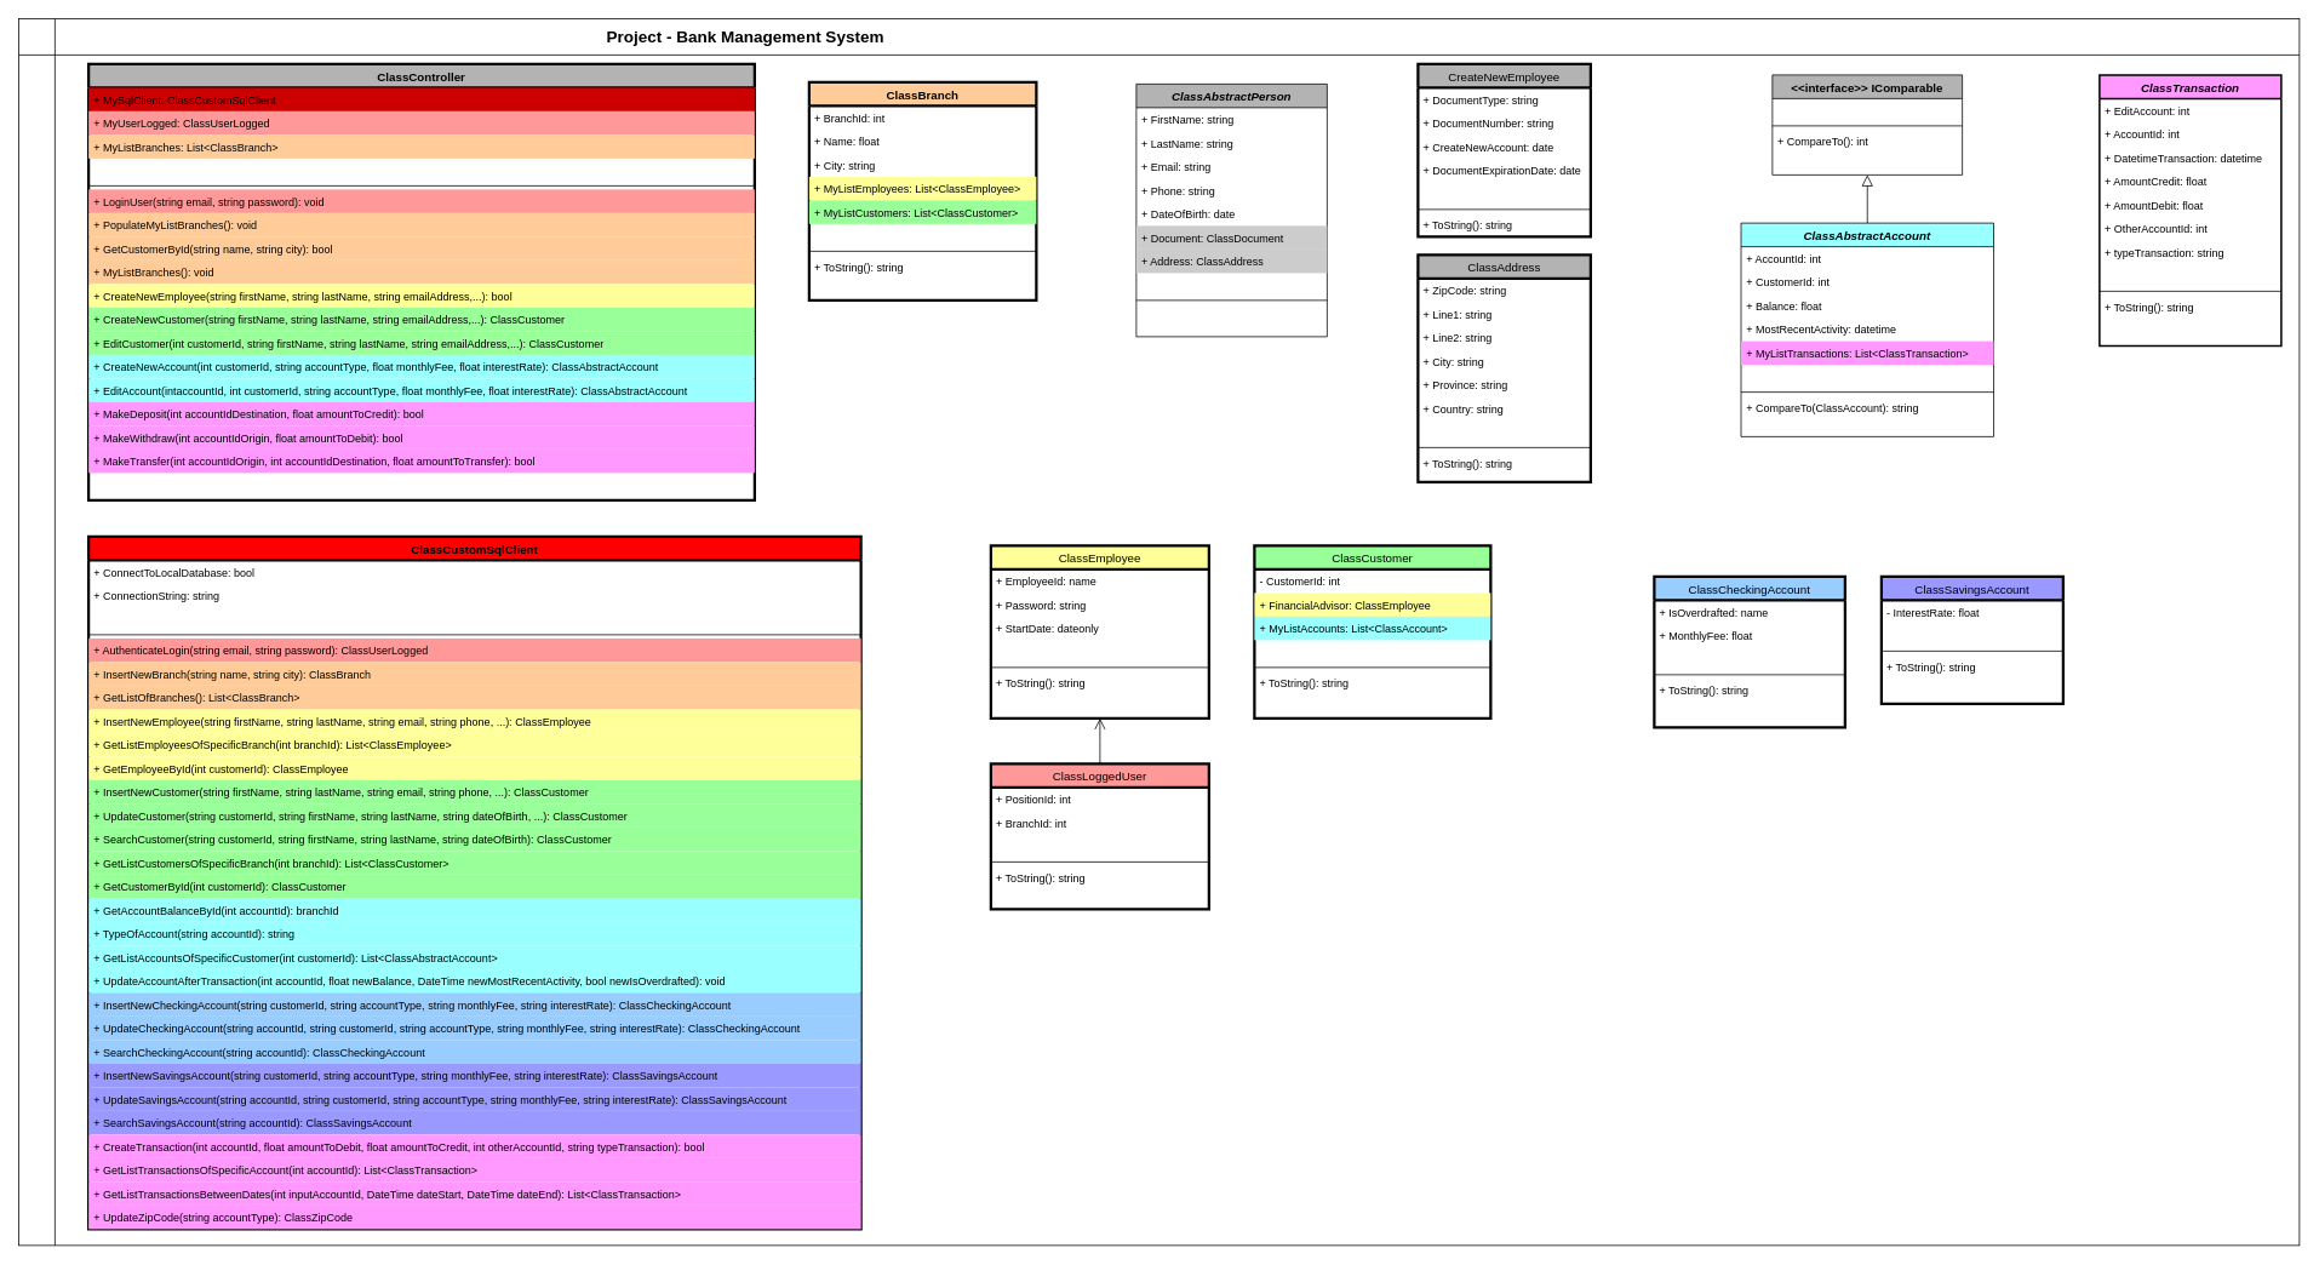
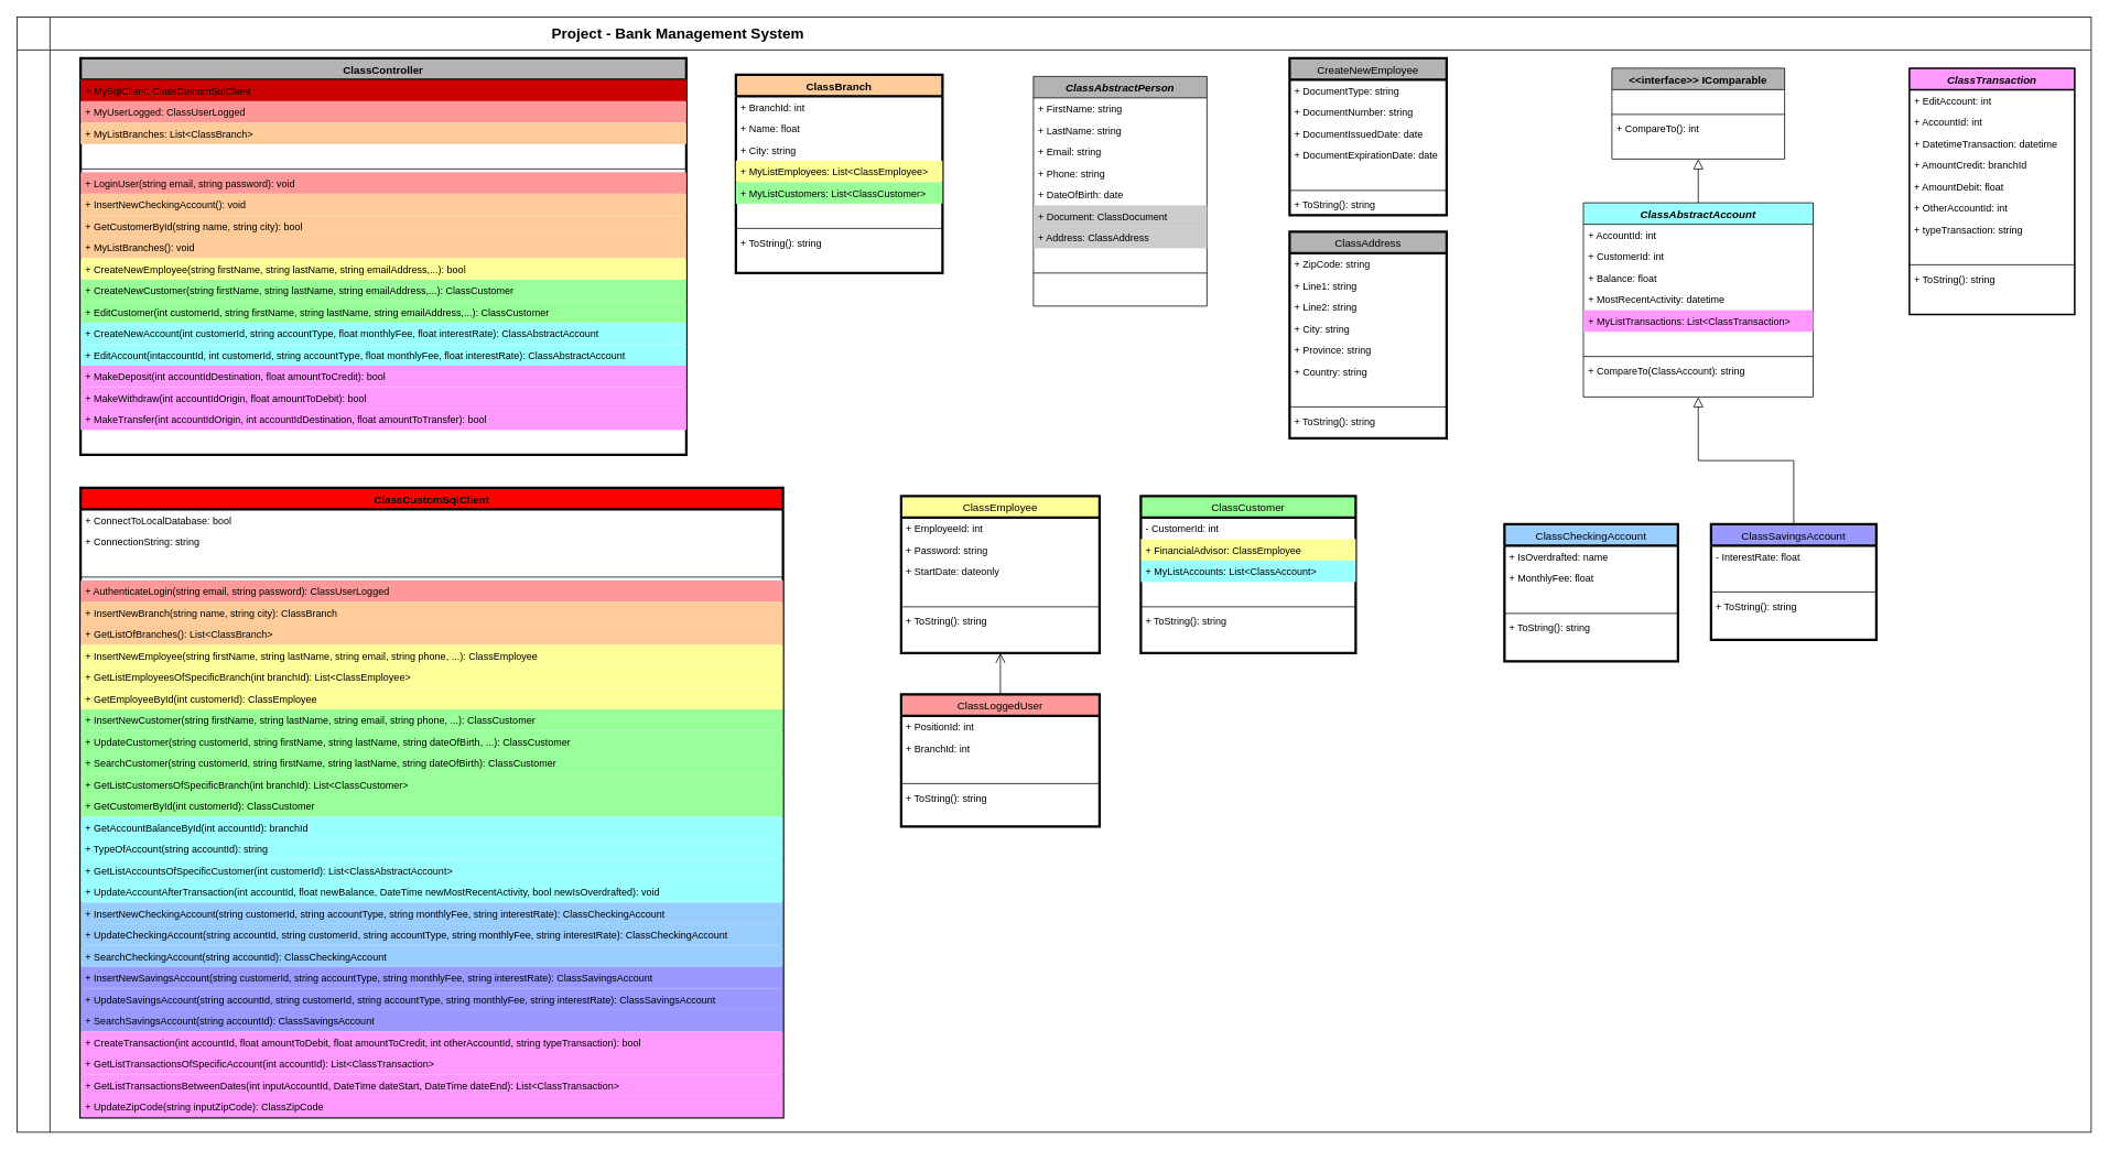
- <mxCell id="95" value="+ CreateNewAccount: date" style="text;align=left;verticalAlign=top;spacingLeft=4;spacingRight=4;overflow=hidden;rotatable=0;points=[[0,0.5],[1,0.5]];portConstraint=eastwest;" parent="92" vertex="1"><mxGeometry y="78" width="190" height="26" as="geometry" /></mxCell>
+ <mxCell id="95" value="+ DocumentIssuedDate: date" style="text;align=left;verticalAlign=top;spacingLeft=4;spacingRight=4;overflow=hidden;rotatable=0;points=[[0,0.5],[1,0.5]];portConstraint=eastwest;" parent="92" vertex="1"><mxGeometry y="78" width="190" height="26" as="geometry" /></mxCell>
- <mxCell id="85" value="+ AmountCredit: float" style="text;align=left;verticalAlign=top;spacingLeft=4;spacingRight=4;overflow=hidden;rotatable=0;points=[[0,0.5],[1,0.5]];portConstraint=eastwest;rounded=0;shadow=0;html=0;" parent="81" vertex="1"><mxGeometry y="104" width="200" height="26" as="geometry" /></mxCell>
+ <mxCell id="85" value="+ AmountCredit: branchId" style="text;align=left;verticalAlign=top;spacingLeft=4;spacingRight=4;overflow=hidden;rotatable=0;points=[[0,0.5],[1,0.5]];portConstraint=eastwest;rounded=0;shadow=0;html=0;" parent="81" vertex="1"><mxGeometry y="104" width="200" height="26" as="geometry" /></mxCell>
- <mxCell id="29" value="+ PopulateMyListBranches(): void" style="text;align=left;verticalAlign=top;spacingLeft=4;spacingRight=4;overflow=hidden;rotatable=0;points=[[0,0.5],[1,0.5]];portConstraint=eastwest;rounded=0;shadow=0;html=0;fillColor=#FFCC99;" parent="22" vertex="1"><mxGeometry y="164" width="733" height="26" as="geometry" /></mxCell>
+ <mxCell id="29" value="+ InsertNewCheckingAccount(): void" style="text;align=left;verticalAlign=top;spacingLeft=4;spacingRight=4;overflow=hidden;rotatable=0;points=[[0,0.5],[1,0.5]];portConstraint=eastwest;rounded=0;shadow=0;html=0;fillColor=#FFCC99;" parent="22" vertex="1"><mxGeometry y="164" width="733" height="26" as="geometry" /></mxCell>
+ <mxCell id="75" value="" style="endArrow=block;endSize=10;endFill=0;shadow=0;strokeWidth=1;rounded=0;edgeStyle=elbowEdgeStyle;elbow=vertical;entryX=0.5;entryY=1;entryDx=0;entryDy=0;" parent="1" source="70" target="55" edge="1"><mxGeometry width="160" relative="1" as="geometry"><mxPoint x="1682" y="499" as="sourcePoint" /><mxPoint x="1792" y="444" as="targetPoint" /></mxGeometry></mxCell>
- <mxCell id="48" value="+ EmployeeId: name" style="text;align=left;verticalAlign=top;spacingLeft=4;spacingRight=4;overflow=hidden;rotatable=0;points=[[0,0.5],[1,0.5]];portConstraint=eastwest;" parent="47" vertex="1"><mxGeometry y="26" width="240" height="26" as="geometry" /></mxCell>
+ <mxCell id="48" value="+ EmployeeId: int" style="text;align=left;verticalAlign=top;spacingLeft=4;spacingRight=4;overflow=hidden;rotatable=0;points=[[0,0.5],[1,0.5]];portConstraint=eastwest;" parent="47" vertex="1"><mxGeometry y="26" width="240" height="26" as="geometry" /></mxCell>
- <mxCell id="139" value="+ UpdateZipCode(string accountType): ClassZipCode" style="text;align=left;verticalAlign=top;spacingLeft=4;spacingRight=4;overflow=hidden;rotatable=0;points=[[0,0.5],[1,0.5]];portConstraint=eastwest;rounded=0;shadow=0;html=0;fillColor=#FF99FF;" parent="110" vertex="1"><mxGeometry y="736" width="850" height="26" as="geometry" /></mxCell>
+ <mxCell id="139" value="+ UpdateZipCode(string inputZipCode): ClassZipCode" style="text;align=left;verticalAlign=top;spacingLeft=4;spacingRight=4;overflow=hidden;rotatable=0;points=[[0,0.5],[1,0.5]];portConstraint=eastwest;rounded=0;shadow=0;html=0;fillColor=#FF99FF;" parent="110" vertex="1"><mxGeometry y="736" width="850" height="26" as="geometry" /></mxCell>
